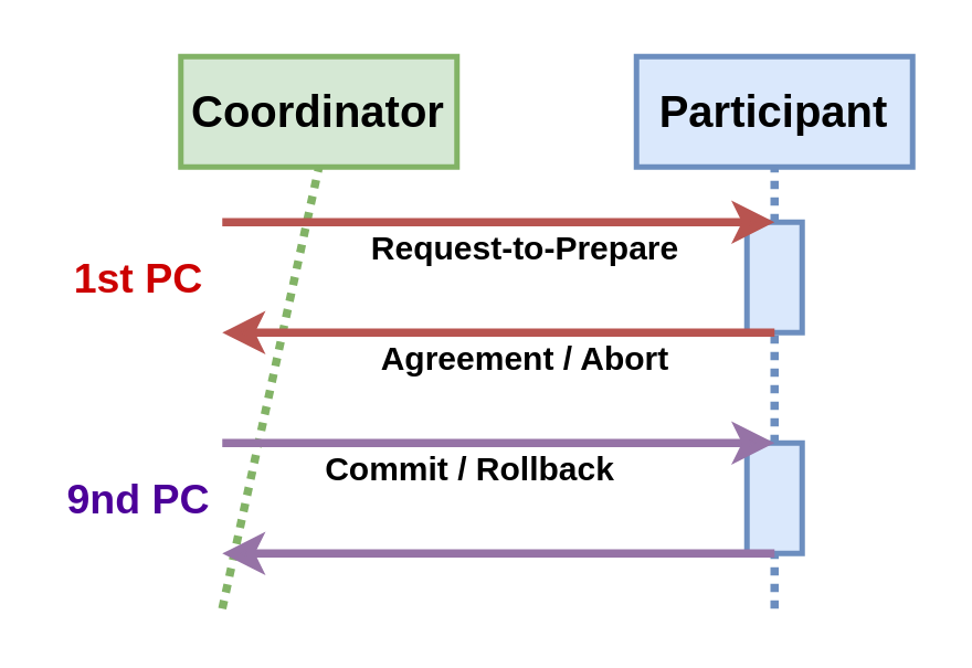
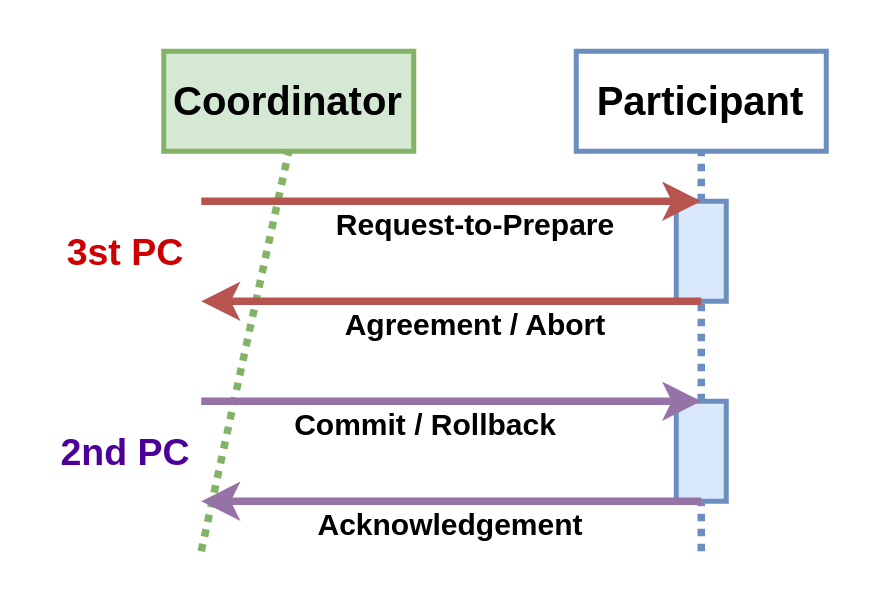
- <mxCell id="3" value="&lt;font style=&quot;font-size: 16px&quot;&gt;&lt;b&gt;Participant&lt;/b&gt;&lt;/font&gt;" style="rounded=0;whiteSpace=wrap;html=1;strokeWidth=2;fillColor=#dae8fc;strokeColor=#6c8ebf;" vertex="1" parent="1"><mxGeometry x="230" y="20" width="100" height="40" as="geometry" /></mxCell>
+ <mxCell id="3" value="&lt;font style=&quot;font-size: 16px&quot;&gt;&lt;b&gt;Participant&lt;/b&gt;&lt;/font&gt;" style="rounded=0;whiteSpace=wrap;html=1;strokeWidth=2;fillColor=#ffffff;strokeColor=#6c8ebf;" vertex="1" parent="1"><mxGeometry x="230" y="20" width="100" height="40" as="geometry" /></mxCell>
- <mxCell id="18" value="&lt;font style=&quot;font-size: 15px&quot; color=&quot;#cc0000&quot;&gt;&lt;b&gt;1st PC&lt;/b&gt;&lt;/font&gt;" style="text;html=1;strokeColor=none;fillColor=none;align=center;verticalAlign=middle;whiteSpace=wrap;rounded=0;" vertex="1" parent="1"><mxGeometry x="20" y="90" width="60" height="20" as="geometry" /></mxCell>
+ <mxCell id="18" value="&lt;font style=&quot;font-size: 15px&quot; color=&quot;#cc0000&quot;&gt;&lt;b&gt;3st PC&lt;/b&gt;&lt;/font&gt;" style="text;html=1;strokeColor=none;fillColor=none;align=center;verticalAlign=middle;whiteSpace=wrap;rounded=0;" vertex="1" parent="1"><mxGeometry x="20" y="90" width="60" height="20" as="geometry" /></mxCell>
- <mxCell id="19" value="&lt;font style=&quot;font-size: 15px&quot; color=&quot;#4c0099&quot;&gt;&lt;b&gt;9nd PC&lt;/b&gt;&lt;/font&gt;" style="text;html=1;strokeColor=none;fillColor=none;align=center;verticalAlign=middle;whiteSpace=wrap;rounded=0;" vertex="1" parent="1"><mxGeometry x="20" y="170" width="60" height="20" as="geometry" /></mxCell>
+ <mxCell id="19" value="&lt;font style=&quot;font-size: 15px&quot; color=&quot;#4c0099&quot;&gt;&lt;b&gt;2nd PC&lt;/b&gt;&lt;/font&gt;" style="text;html=1;strokeColor=none;fillColor=none;align=center;verticalAlign=middle;whiteSpace=wrap;rounded=0;" vertex="1" parent="1"><mxGeometry x="20" y="170" width="60" height="20" as="geometry" /></mxCell>
+ <mxCell id="17" value="&lt;font size=&quot;1&quot;&gt;&lt;b style=&quot;font-size: 12px&quot;&gt;Acknowledgement&lt;/b&gt;&lt;/font&gt;" style="text;html=1;strokeColor=none;fillColor=none;align=center;verticalAlign=middle;whiteSpace=wrap;rounded=0;" vertex="1" parent="1"><mxGeometry x="110" y="200" width="140" height="20" as="geometry" /></mxCell>
